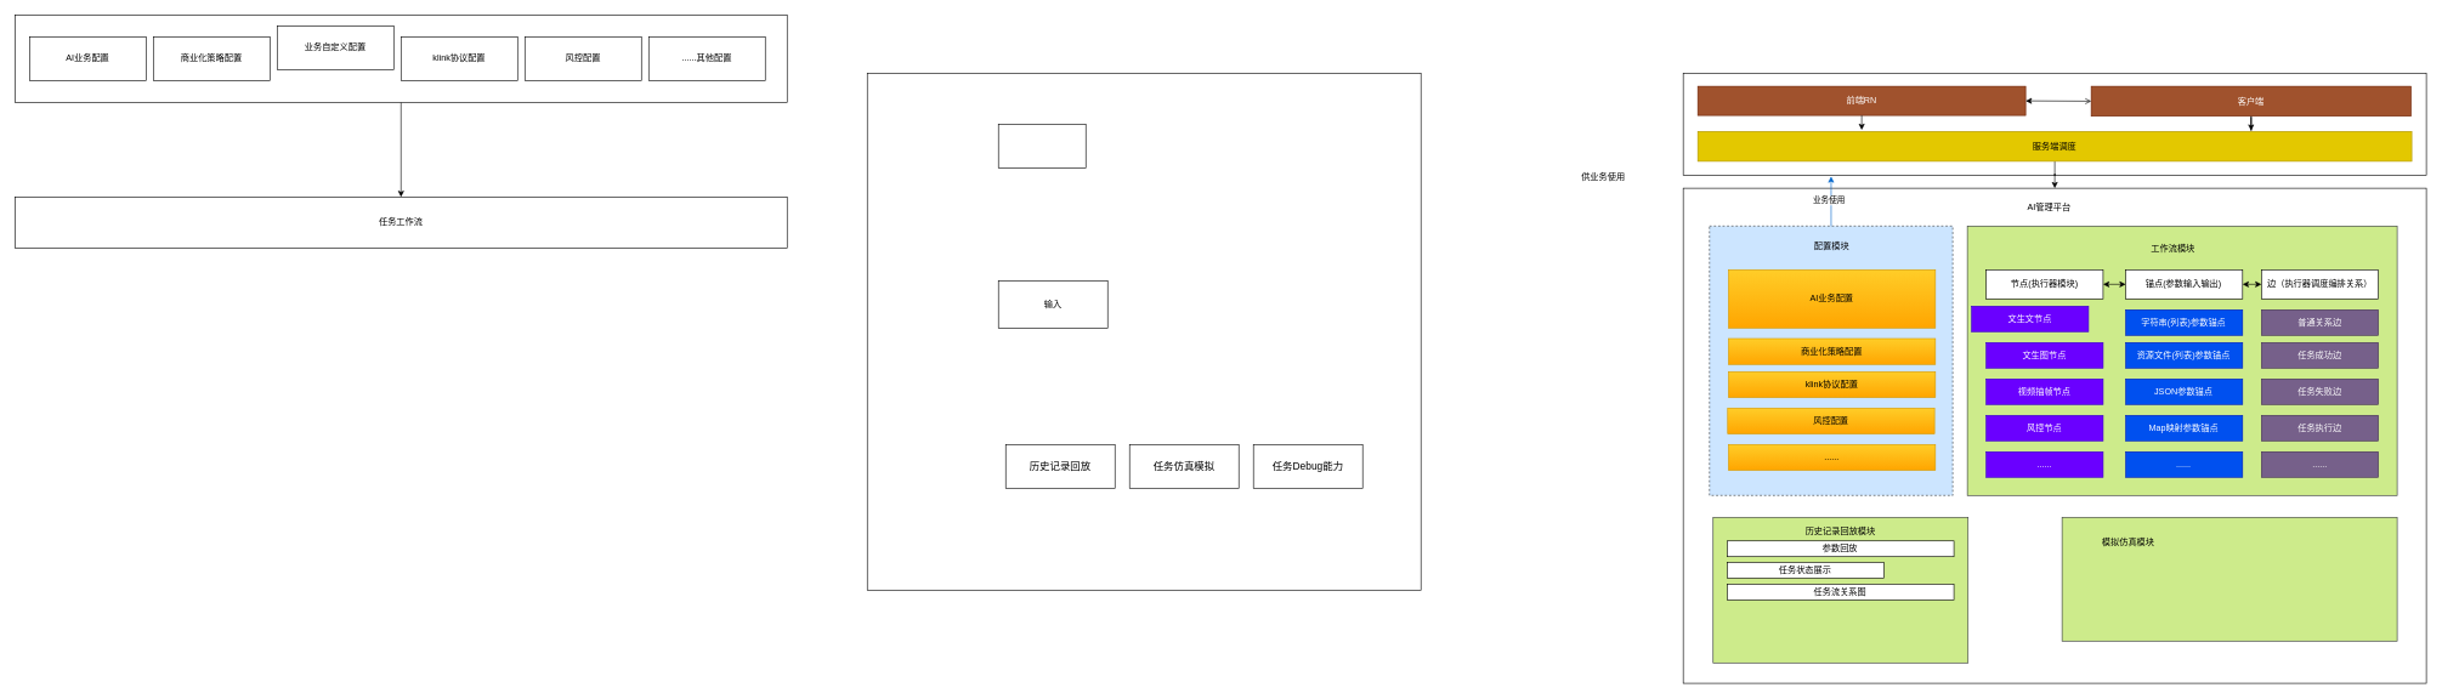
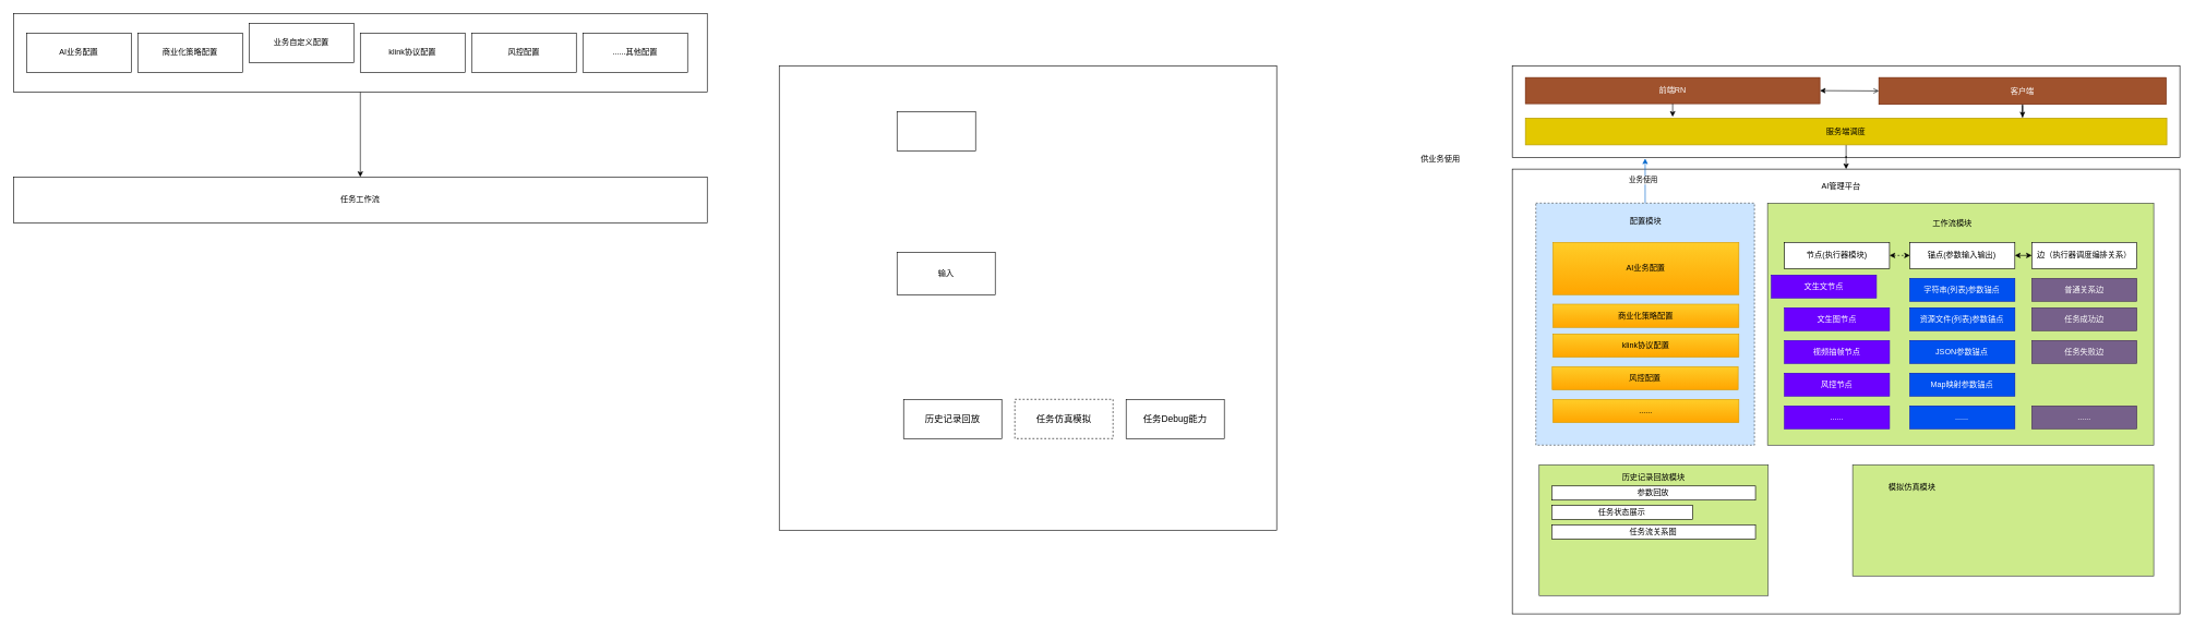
- <mxCell id="39" value="" style="endArrow=classic;startArrow=classic;html=1;rounded=0;exitX=1;exitY=0.5;exitDx=0;exitDy=0;entryX=0;entryY=0.5;entryDx=0;entryDy=0;" parent="19" source="21" target="22" edge="1"><mxGeometry width="50" height="50" relative="1" as="geometry"><mxPoint x="155.263" y="240" as="sourcePoint" /><mxPoint x="207.018" y="190" as="targetPoint" /></mxGeometry></mxCell>
+ <mxCell id="39" value="" style="endArrow=classic;startArrow=classic;html=1;rounded=0;exitX=1;exitY=0.5;exitDx=0;exitDy=0;entryX=0;entryY=0.5;entryDx=0;entryDy=0;dashed=1;" parent="19" source="21" target="22" edge="1"><mxGeometry width="50" height="50" relative="1" as="geometry"><mxPoint x="155.263" y="240" as="sourcePoint" /><mxPoint x="207.018" y="190" as="targetPoint" /></mxGeometry></mxCell>
- <mxCell id="37" value="任务执行边" style="rounded=0;whiteSpace=wrap;html=1;labelBackgroundColor=none;fillColor=#76608a;strokeColor=#432D57;fontColor=#ffffff;" parent="19" vertex="1"><mxGeometry x="403.684" y="260" width="160.439" height="35" as="geometry" /></mxCell>
- <mxCell id="16" value="任务仿真模拟" style="rounded=0;whiteSpace=wrap;html=1;fontSize=14;" parent="1" vertex="1"><mxGeometry x="1550" y="610" width="150" height="60" as="geometry" /></mxCell>
+ <mxCell id="16" value="任务仿真模拟" style="rounded=0;whiteSpace=wrap;html=1;fontSize=14;dashed=1;" parent="1" vertex="1"><mxGeometry x="1550" y="610" width="150" height="60" as="geometry" /></mxCell>
